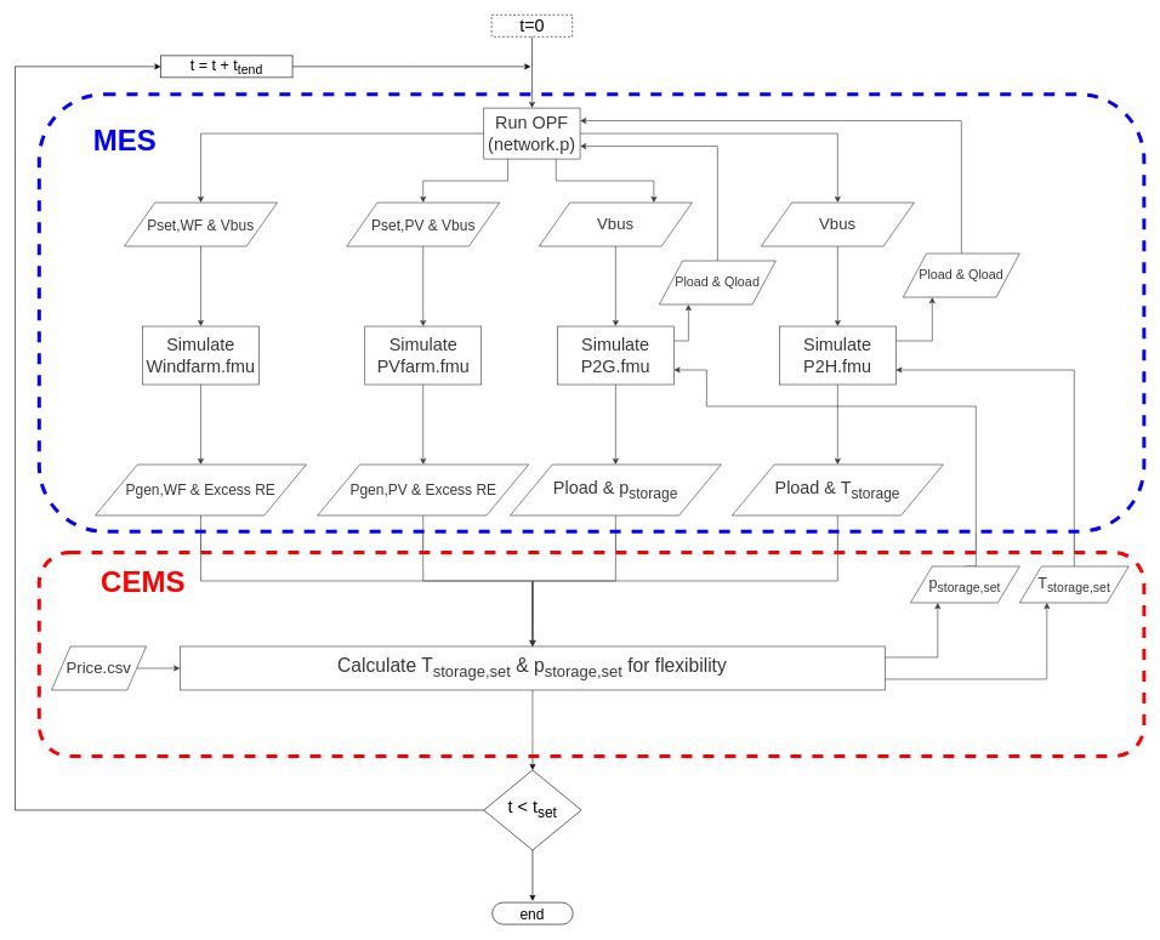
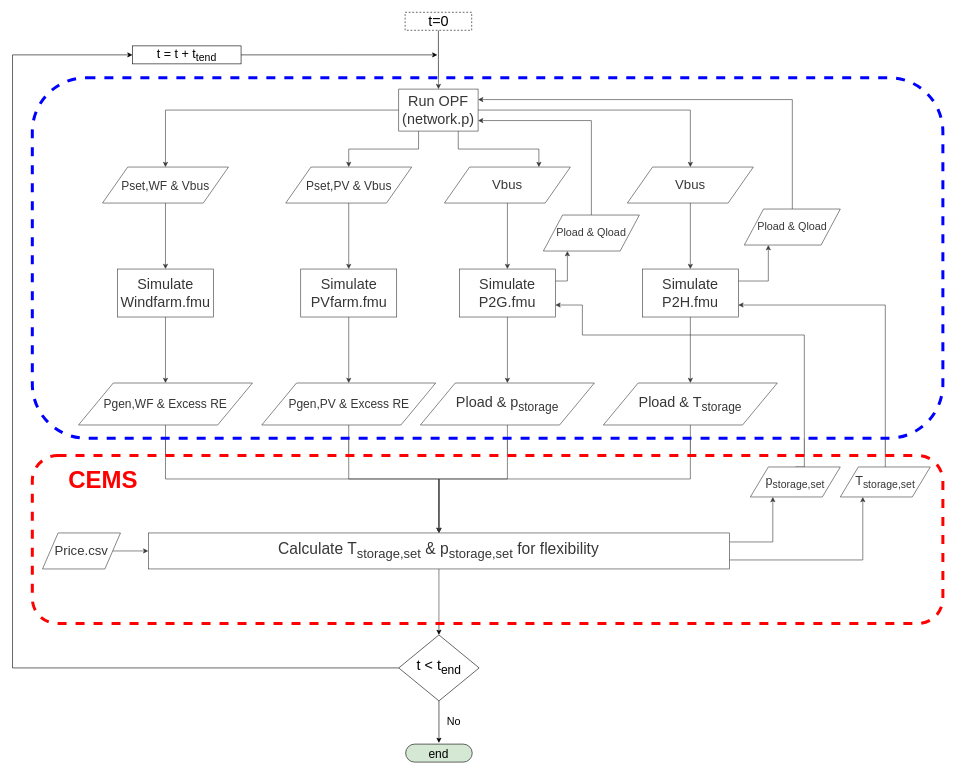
- <mxCell id="58" value="&lt;font size=&quot;1&quot; color=&quot;#0000ff&quot;&gt;&lt;b style=&quot;font-size: 40px&quot;&gt;MES&lt;/b&gt;&lt;/font&gt;" style="text;html=1;strokeColor=none;fillColor=none;align=center;verticalAlign=middle;whiteSpace=wrap;rounded=0;" parent="1" vertex="1"><mxGeometry x="96.37" y="162" width="150" height="60" as="geometry" /></mxCell>
- <mxCell id="56" value="&lt;font color=&quot;#ff0000&quot; size=&quot;1&quot;&gt;&lt;b style=&quot;font-size: 40px&quot;&gt;CEMS&lt;/b&gt;&lt;/font&gt;" style="text;html=1;strokeColor=none;fillColor=none;align=center;verticalAlign=middle;whiteSpace=wrap;rounded=0;" parent="1" vertex="1"><mxGeometry x="121.37" y="768" width="150" height="60" as="geometry" /></mxCell>
+ <mxCell id="56" value="&lt;font color=&quot;#ff0000&quot; size=&quot;1&quot;&gt;&lt;b style=&quot;font-size: 40px&quot;&gt;CEMS&lt;/b&gt;&lt;/font&gt;" style="text;html=1;strokeColor=none;fillColor=none;align=center;verticalAlign=middle;whiteSpace=wrap;rounded=0;" parent="1" vertex="1"><mxGeometry x="96.37" y="768" width="150" height="60" as="geometry" /></mxCell>
- <mxCell id="4" value="&lt;font style=&quot;font-size: 24px&quot;&gt;t &amp;lt; t&lt;sub&gt;set&lt;/sub&gt;&lt;/font&gt;" style="rhombus;whiteSpace=wrap;html=1;shadow=0;fontFamily=Helvetica;fontSize=12;align=center;strokeWidth=1;spacing=6;spacingTop=-4;" parent="1" vertex="1"><mxGeometry x="663.87" y="1058" width="134" height="110" as="geometry" /></mxCell>
+ <mxCell id="4" value="&lt;font style=&quot;font-size: 24px&quot;&gt;t &amp;lt; t&lt;sub&gt;end&lt;/sub&gt;&lt;/font&gt;" style="rhombus;whiteSpace=wrap;html=1;shadow=0;fontFamily=Helvetica;fontSize=12;align=center;strokeWidth=1;spacing=6;spacingTop=-4;" parent="1" vertex="1"><mxGeometry x="663.87" y="1058" width="134" height="110" as="geometry" /></mxCell>
+ <mxCell id="54" value="&lt;font style=&quot;font-size: 18px&quot;&gt;No&lt;/font&gt;" style="text;html=1;strokeColor=none;fillColor=none;align=center;verticalAlign=middle;whiteSpace=wrap;rounded=0;" parent="1" vertex="1"><mxGeometry x="725.5" y="1187" width="60" height="30" as="geometry" /></mxCell>
- <mxCell id="59" value="&lt;font style=&quot;font-size: 20px&quot;&gt;end&lt;/font&gt;" style="whiteSpace=wrap;html=1;rounded=1;arcSize=50;align=center;" vertex="1" parent="1"><mxGeometry x="675.37" y="1240" width="111" height="30" as="geometry" /></mxCell>
+ <mxCell id="59" value="&lt;font style=&quot;font-size: 20px&quot;&gt;end&lt;/font&gt;" style="whiteSpace=wrap;html=1;rounded=1;arcSize=50;align=center;fillColor=#d5e8d4;" vertex="1" parent="1"><mxGeometry x="675.37" y="1240" width="111" height="30" as="geometry" /></mxCell>
